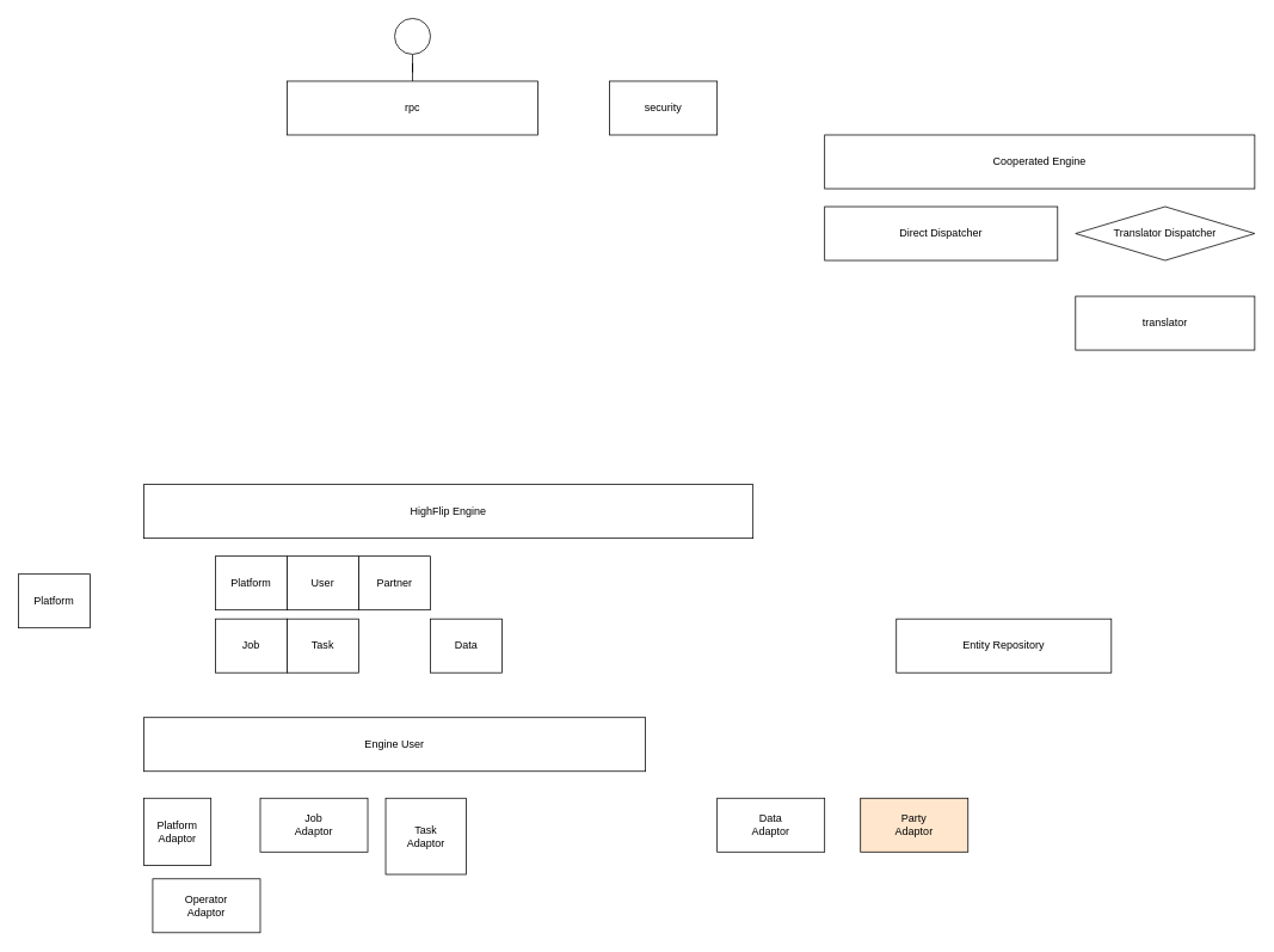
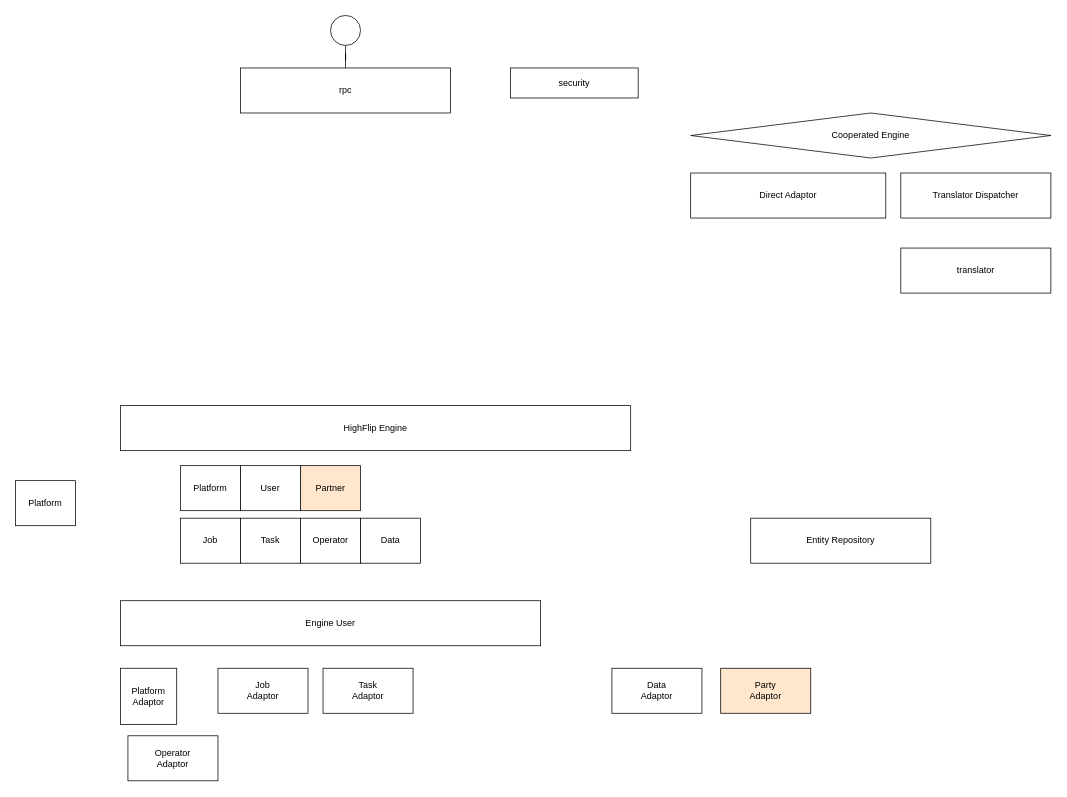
- <mxCell id="5" value="security" style="rounded=0;whiteSpace=wrap;html=1;" parent="1" vertex="1"><mxGeometry x="680" y="90" width="120" height="60" as="geometry" /></mxCell>
+ <mxCell id="5" value="security" style="rounded=0;whiteSpace=wrap;html=1;" parent="1" vertex="1"><mxGeometry x="680" y="90" width="170" height="40" as="geometry" /></mxCell>
- <mxCell id="16" value="Cooperated Engine" style="rounded=0;whiteSpace=wrap;html=1;" parent="1" vertex="1"><mxGeometry x="920" y="150" width="480" height="60" as="geometry" /></mxCell>
+ <mxCell id="16" value="Cooperated Engine" style="rhombus;whiteSpace=wrap;html=1;" parent="1" vertex="1"><mxGeometry x="920" y="150" width="480" height="60" as="geometry" /></mxCell>
- <mxCell id="15" value="Direct Dispatcher" style="rounded=0;whiteSpace=wrap;html=1;" parent="1" vertex="1"><mxGeometry x="920" y="230" width="260" height="60" as="geometry" /></mxCell>
+ <mxCell id="15" value="Direct Adaptor" style="rounded=0;whiteSpace=wrap;html=1;" parent="1" vertex="1"><mxGeometry x="920" y="230" width="260" height="60" as="geometry" /></mxCell>
- <mxCell id="14" value="Translator Dispatcher" style="rhombus;whiteSpace=wrap;html=1;" parent="1" vertex="1"><mxGeometry x="1200" y="230" width="200" height="60" as="geometry" /></mxCell>
+ <mxCell id="14" value="Translator Dispatcher" style="rounded=0;whiteSpace=wrap;html=1;" parent="1" vertex="1"><mxGeometry x="1200" y="230" width="200" height="60" as="geometry" /></mxCell>
- <mxCell id="23" value="Partner" style="rounded=0;whiteSpace=wrap;html=1;" parent="1" vertex="1"><mxGeometry x="400" y="620" width="80" height="60" as="geometry" /></mxCell>
+ <mxCell id="23" value="Partner" style="rounded=0;whiteSpace=wrap;html=1;fillColor=#ffe6cc;" parent="1" vertex="1"><mxGeometry x="400" y="620" width="80" height="60" as="geometry" /></mxCell>
+ <mxCell id="20" value="Operator" style="rounded=0;whiteSpace=wrap;html=1;" parent="1" vertex="1"><mxGeometry x="400" y="690" width="80" height="60" as="geometry" /></mxCell>
- <mxCell id="8" value="Data&lt;br&gt;Adaptor" style="rounded=0;whiteSpace=wrap;html=1;" parent="1" vertex="1"><mxGeometry x="800" y="890" width="120" height="60" as="geometry" /></mxCell>
+ <mxCell id="8" value="Data&lt;br&gt;Adaptor" style="rounded=0;whiteSpace=wrap;html=1;" parent="1" vertex="1"><mxGeometry x="815" y="890" width="120" height="60" as="geometry" /></mxCell>
- <mxCell id="6" value="Task&lt;br&gt;Adaptor" style="rounded=0;whiteSpace=wrap;html=1;" parent="1" vertex="1"><mxGeometry x="430" y="890" width="90" height="85" as="geometry" /></mxCell>
+ <mxCell id="6" value="Task&lt;br&gt;Adaptor" style="rounded=0;whiteSpace=wrap;html=1;" parent="1" vertex="1"><mxGeometry x="430" y="890" width="120" height="60" as="geometry" /></mxCell>
